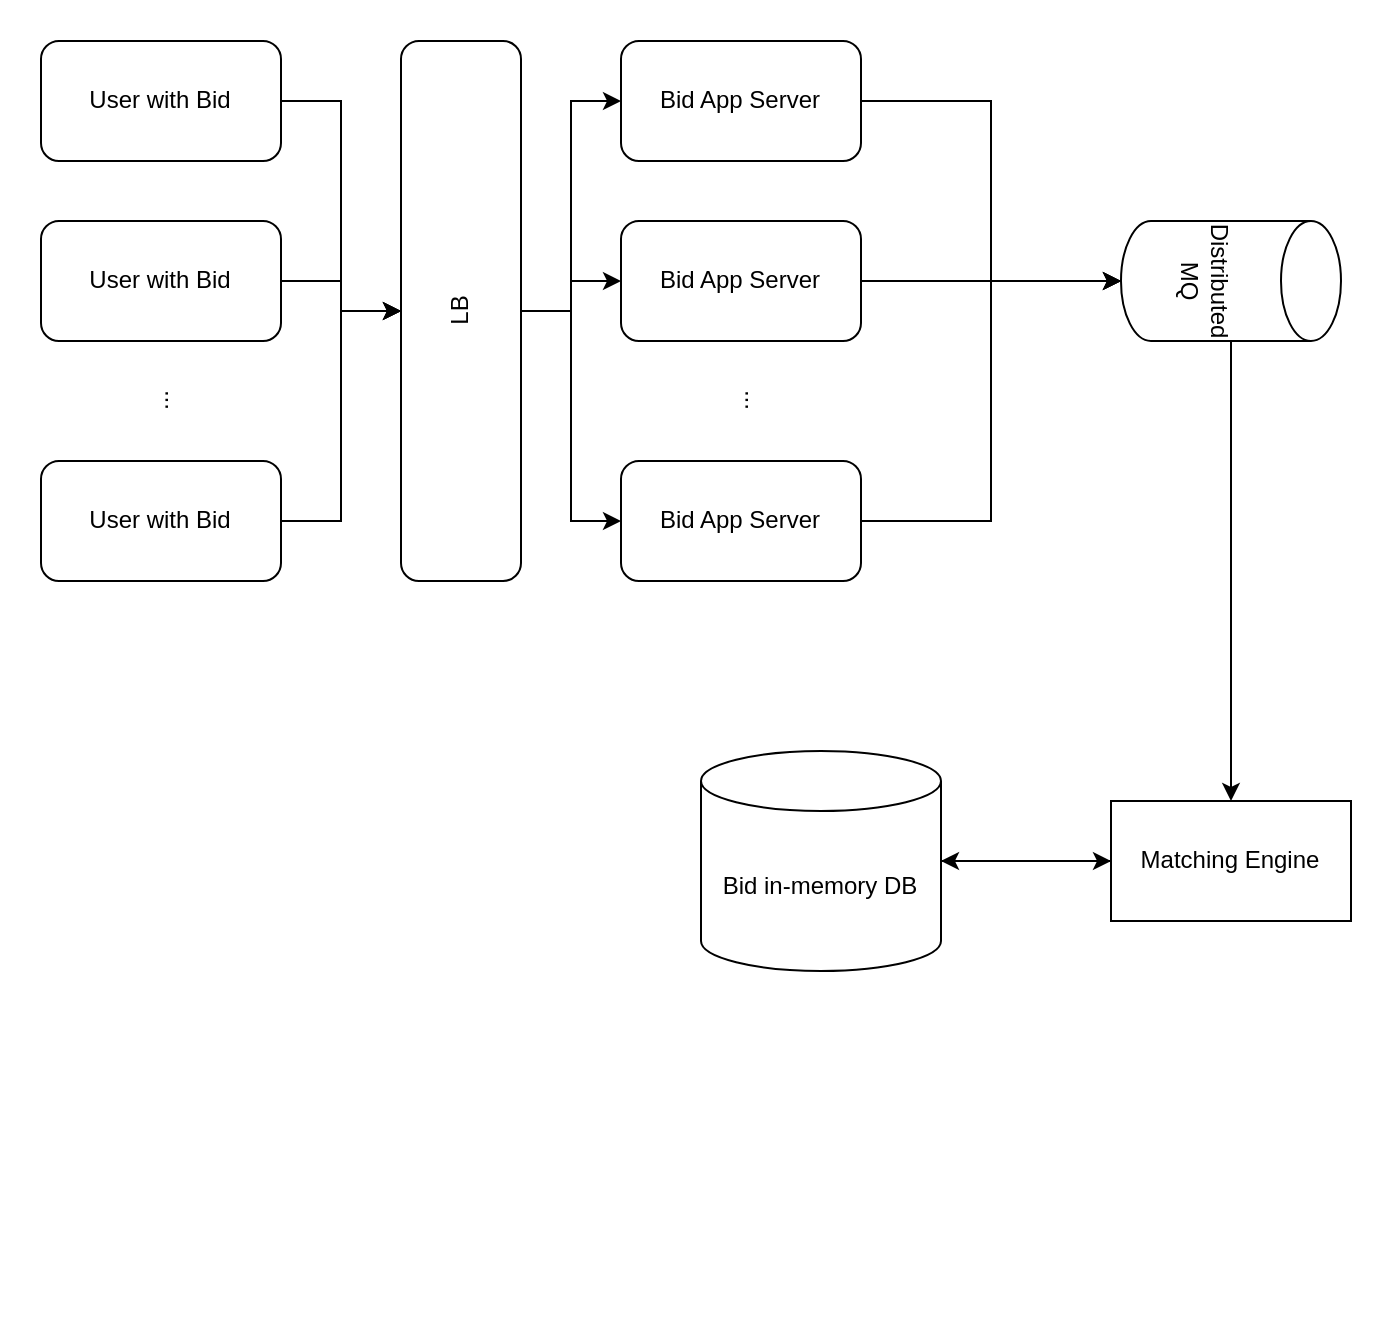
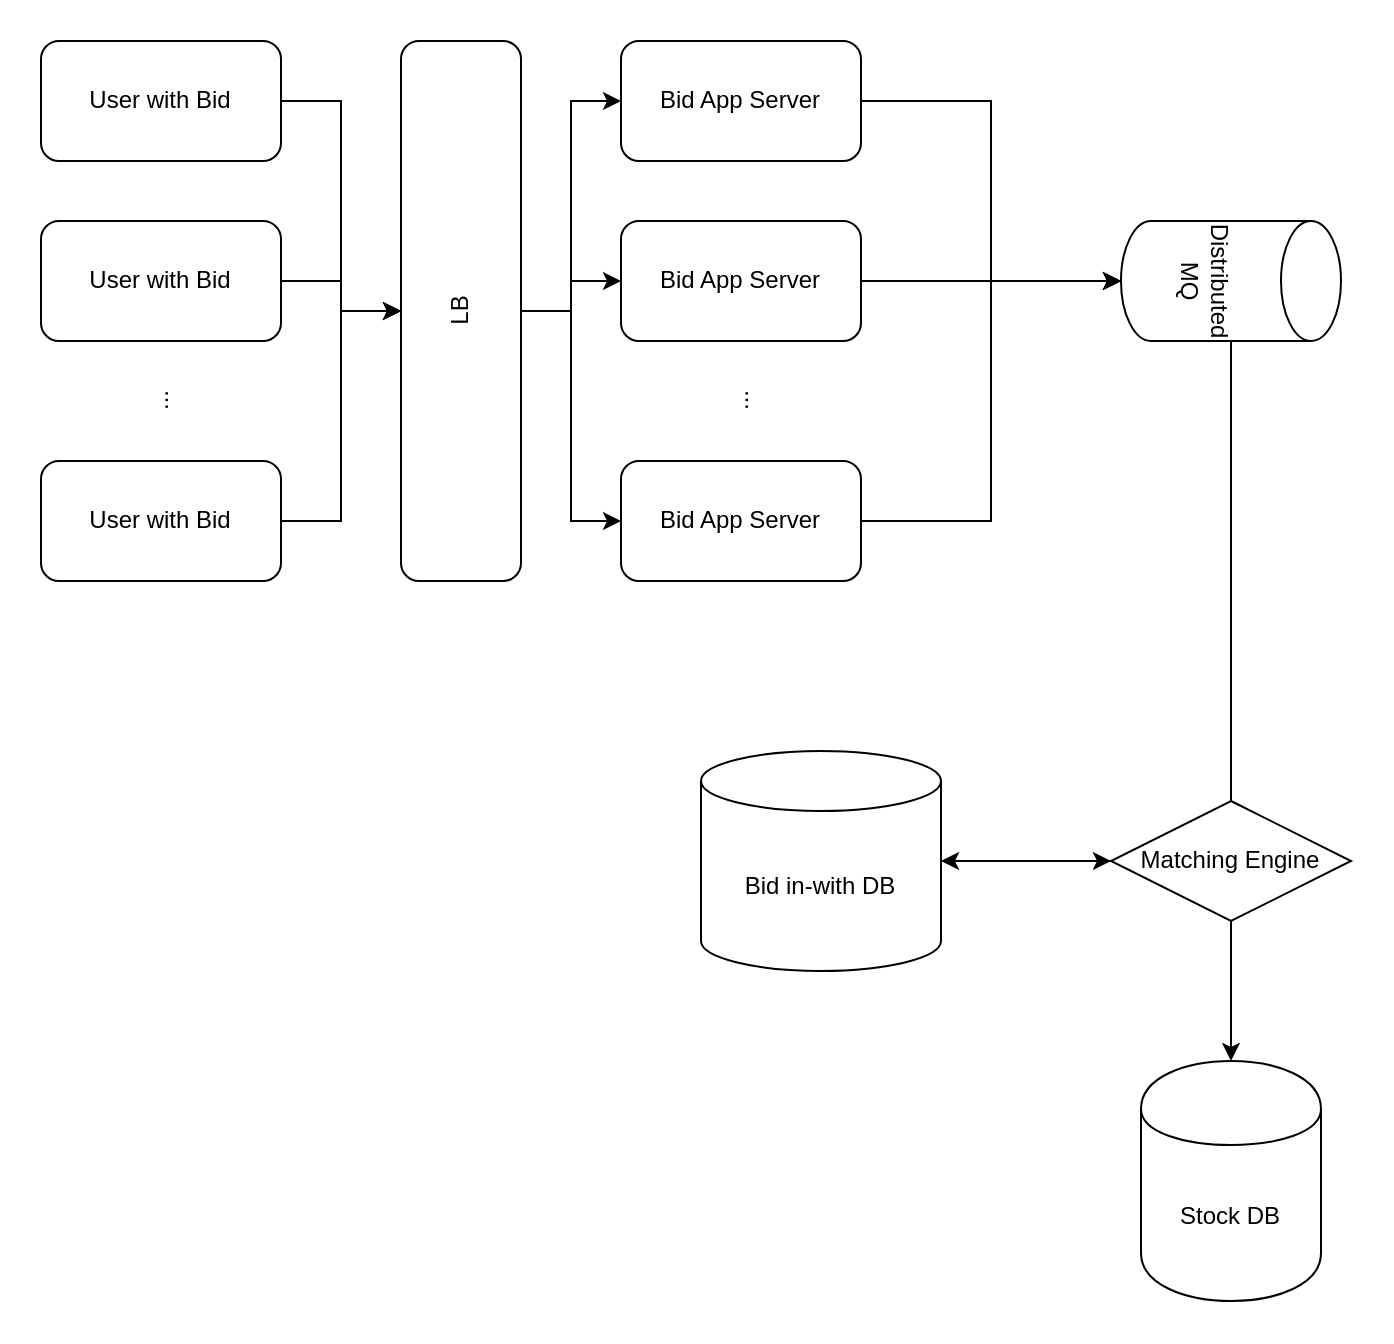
- <mxCell id="20" value="" style="edgeStyle=orthogonalEdgeStyle;rounded=0;orthogonalLoop=1;jettySize=auto;html=1;" edge="1" parent="1" source="21" target="24"><mxGeometry relative="1" as="geometry" /></mxCell>
+ <mxCell id="20" value="" style="edgeStyle=orthogonalEdgeStyle;rounded=0;orthogonalLoop=1;jettySize=auto;html=1;endArrow=none;" edge="1" parent="1" source="21" target="24"><mxGeometry relative="1" as="geometry" /></mxCell>
- <mxCell id="24" value="Matching Engine" style="whiteSpace=wrap;html=1;" vertex="1" parent="1"><mxGeometry x="555" y="400" width="120" height="60" as="geometry" /></mxCell>
+ <mxCell id="24" value="Matching Engine" style="rhombus;whiteSpace=wrap;html=1;" vertex="1" parent="1"><mxGeometry x="555" y="400" width="120" height="60" as="geometry" /></mxCell>
- <mxCell id="26" value="Bid in-memory DB" style="shape=cylinder3;whiteSpace=wrap;html=1;boundedLbl=1;backgroundOutline=1;size=15;" vertex="1" parent="1"><mxGeometry x="350" y="375" width="120" height="110" as="geometry" /></mxCell>
+ <mxCell id="26" value="Bid in-with DB" style="shape=cylinder3;whiteSpace=wrap;html=1;boundedLbl=1;backgroundOutline=1;size=15;" vertex="1" parent="1"><mxGeometry x="350" y="375" width="120" height="110" as="geometry" /></mxCell>
+ <mxCell id="23" value="" style="edgeStyle=orthogonalEdgeStyle;rounded=0;orthogonalLoop=1;jettySize=auto;html=1;" edge="1" parent="1" source="24" target="27"><mxGeometry relative="1" as="geometry" /></mxCell>
+ <mxCell id="27" value="Stock DB" style="shape=cylinder;whiteSpace=wrap;html=1;boundedLbl=1;backgroundOutline=1;" vertex="1" parent="1"><mxGeometry x="570" y="530" width="90" height="120" as="geometry" /></mxCell>
